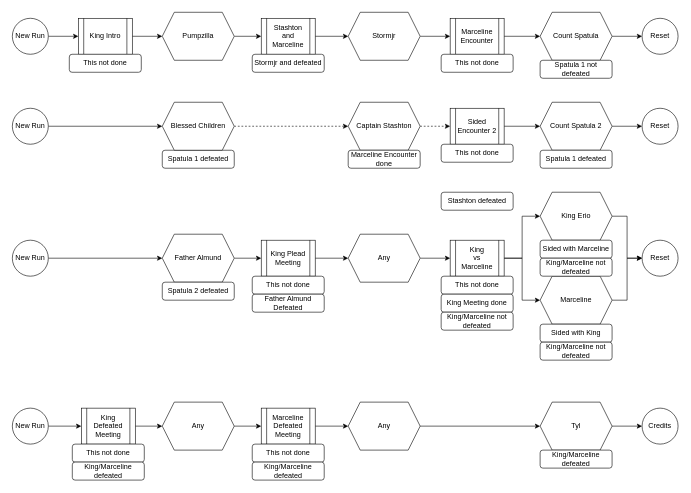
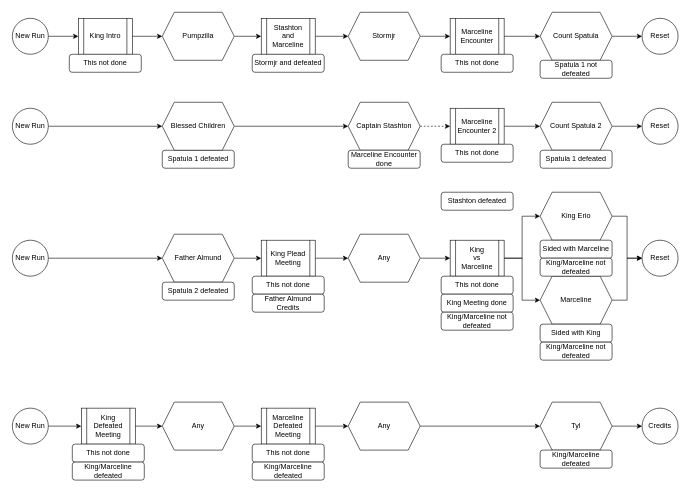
- <mxCell id="21" style="edgeStyle=orthogonalEdgeStyle;rounded=0;orthogonalLoop=1;jettySize=auto;html=1;entryX=0;entryY=0.5;entryDx=0;entryDy=0;dashed=1;" edge="1" parent="1" source="22" target="15"><mxGeometry relative="1" as="geometry" /></mxCell>
+ <mxCell id="21" style="edgeStyle=orthogonalEdgeStyle;rounded=0;orthogonalLoop=1;jettySize=auto;html=1;entryX=0;entryY=0.5;entryDx=0;entryDy=0;" edge="1" parent="1" source="22" target="15"><mxGeometry relative="1" as="geometry" /></mxCell>
- <mxCell id="27" value="Sided&lt;br&gt;Encounter 2" style="shape=process;whiteSpace=wrap;html=1;backgroundOutline=1;" vertex="1" parent="1"><mxGeometry x="750" y="180" width="90" height="60" as="geometry" /></mxCell>
+ <mxCell id="27" value="Marceline&lt;br&gt;Encounter 2" style="shape=process;whiteSpace=wrap;html=1;backgroundOutline=1;" vertex="1" parent="1"><mxGeometry x="750" y="180" width="90" height="60" as="geometry" /></mxCell>
- <mxCell id="36" value="Father Almund Defeated" style="rounded=1;whiteSpace=wrap;html=1;" vertex="1" parent="1"><mxGeometry x="420" y="490" width="120" height="30" as="geometry" /></mxCell>
+ <mxCell id="36" value="Father Almund Credits" style="rounded=1;whiteSpace=wrap;html=1;" vertex="1" parent="1"><mxGeometry x="420" y="490" width="120" height="30" as="geometry" /></mxCell>
